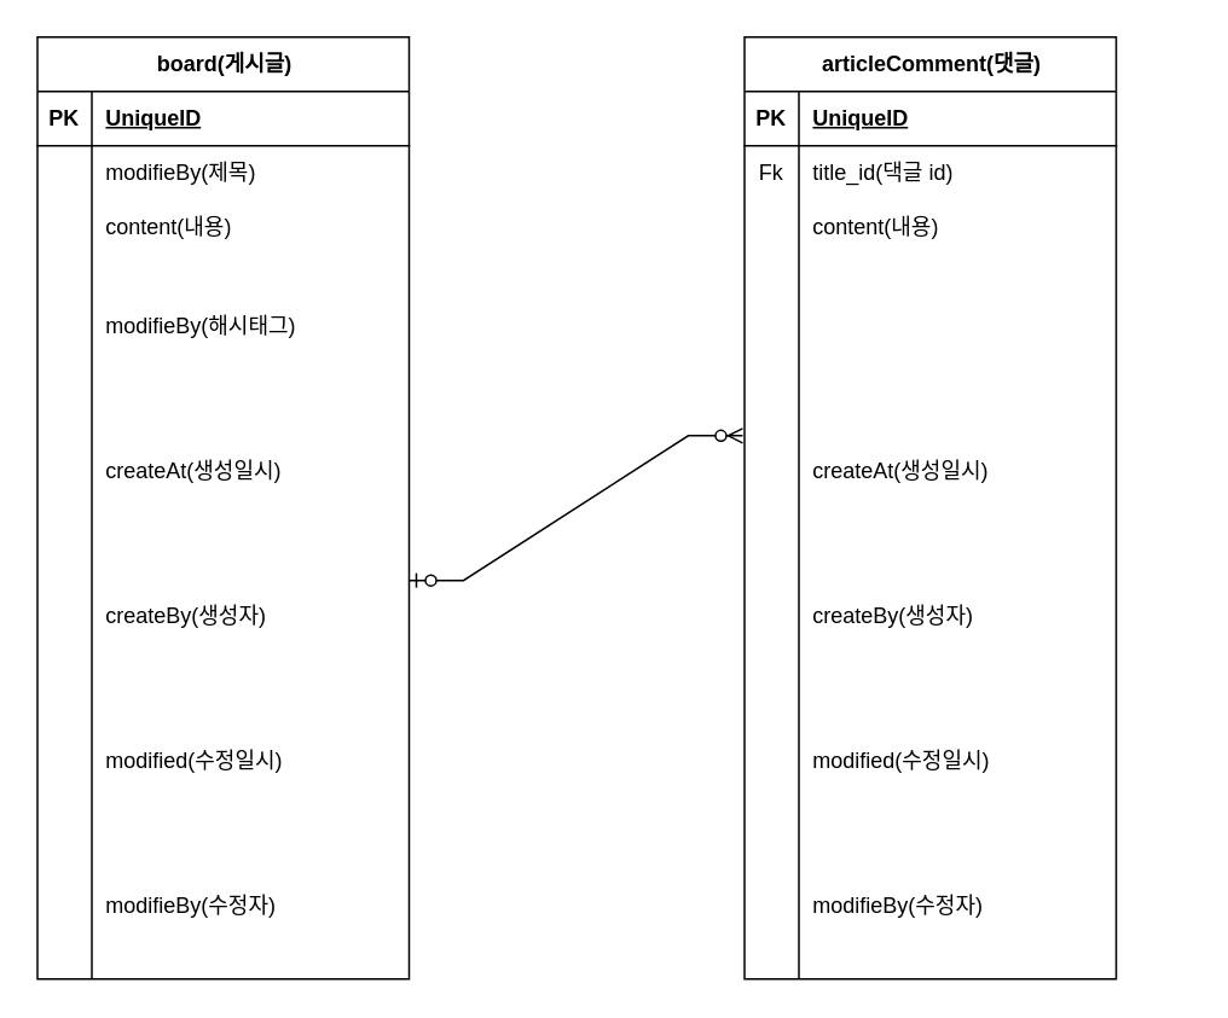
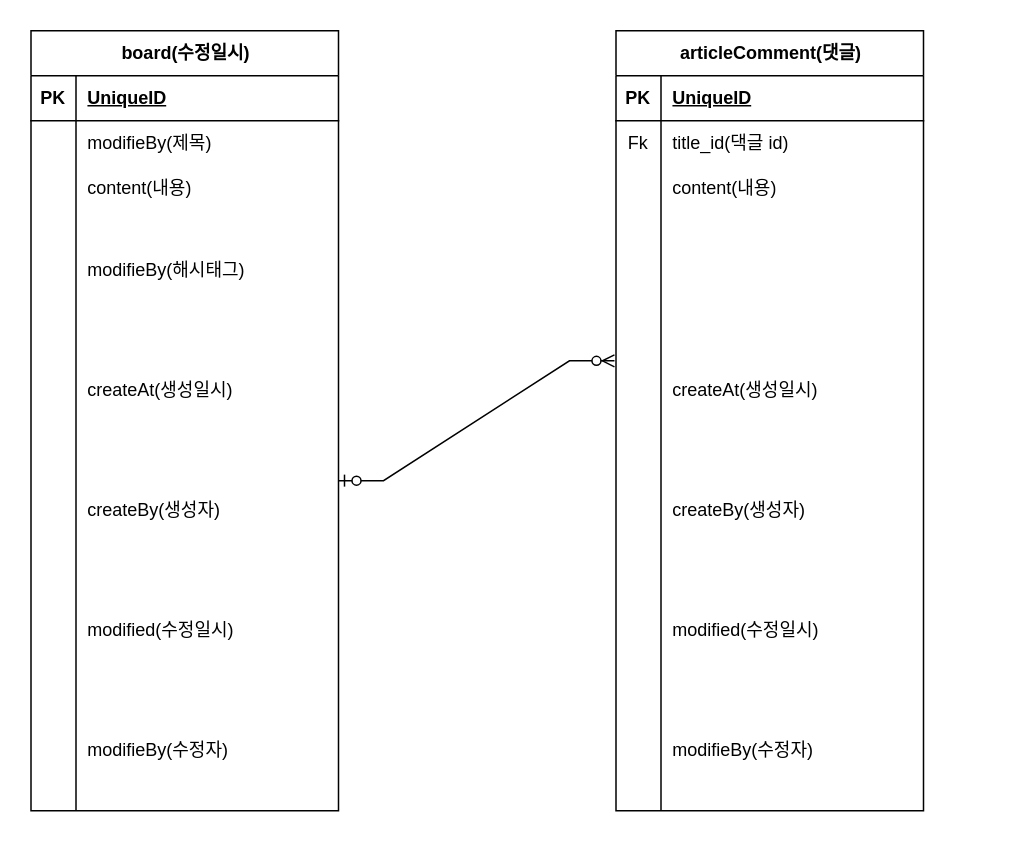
- <mxCell id="3" value="board(게시글)" style="shape=table;startSize=30;container=1;collapsible=1;childLayout=tableLayout;fixedRows=1;rowLines=0;fontStyle=1;align=center;resizeLast=1;html=1;" vertex="1" parent="1"><mxGeometry x="20" y="20" width="205" height="520" as="geometry" /></mxCell>
+ <mxCell id="3" value="board(수정일시)" style="shape=table;startSize=30;container=1;collapsible=1;childLayout=tableLayout;fixedRows=1;rowLines=0;fontStyle=1;align=center;resizeLast=1;html=1;" vertex="1" parent="1"><mxGeometry x="20" y="20" width="205" height="520" as="geometry" /></mxCell>
